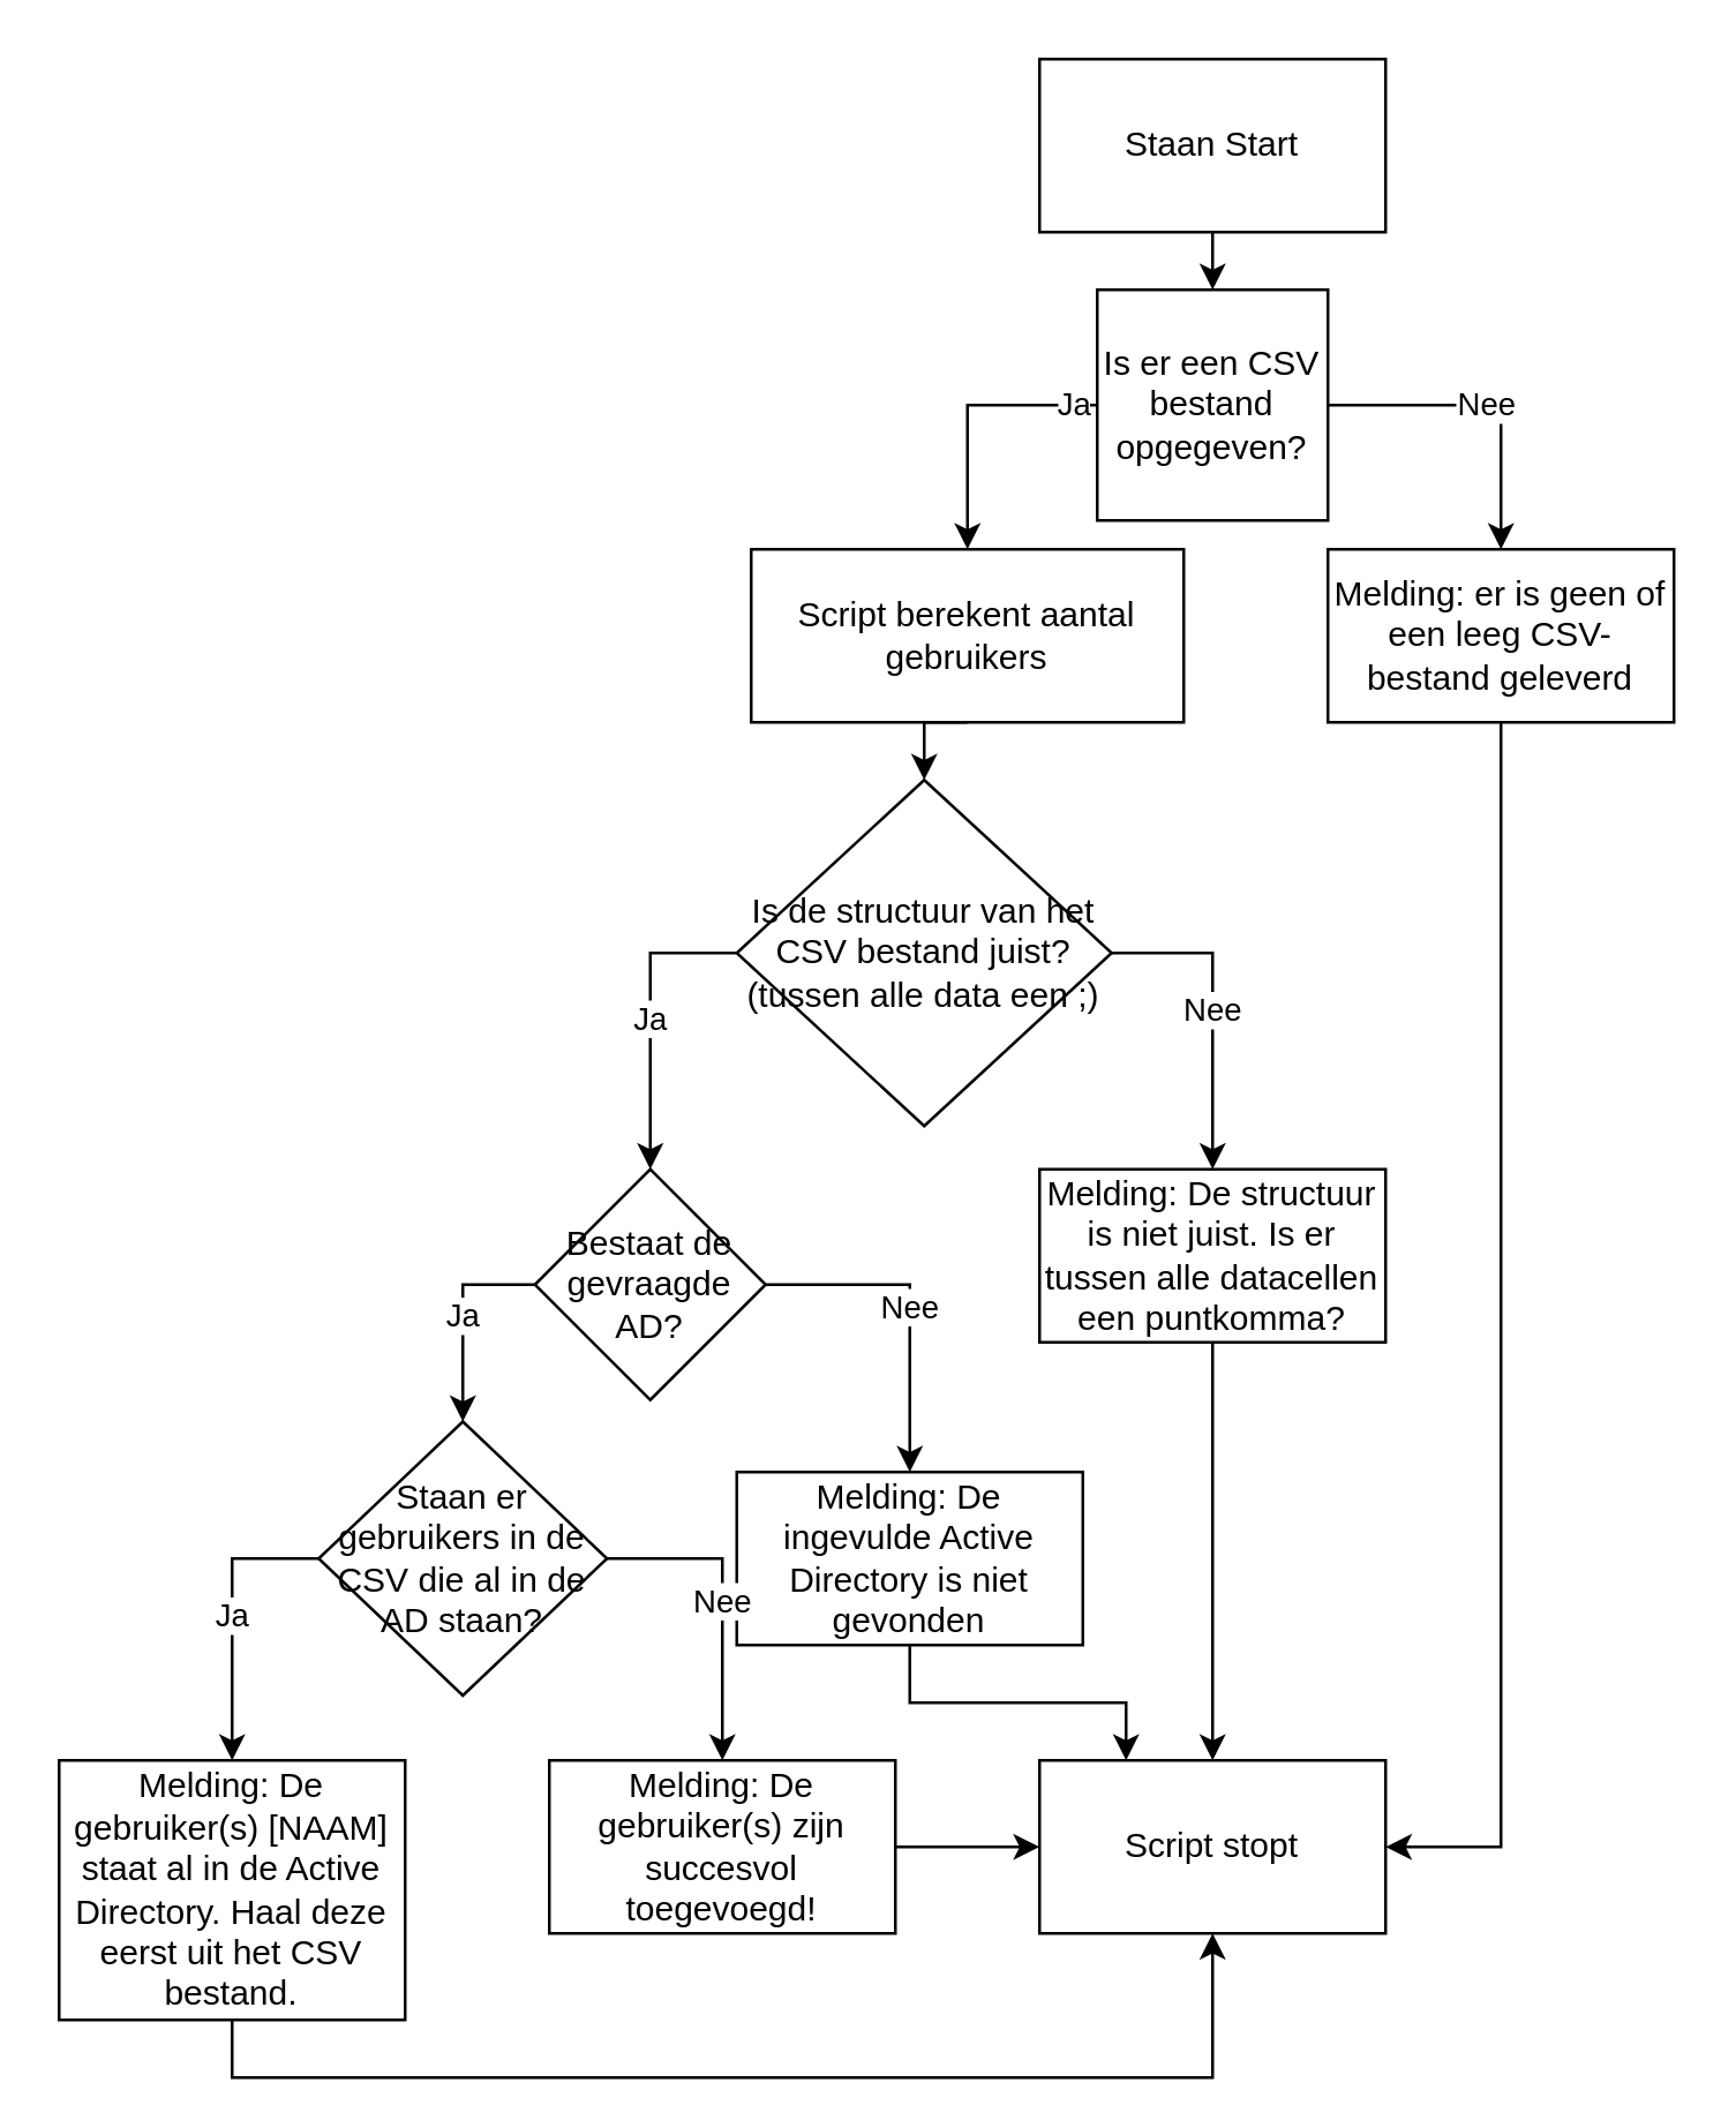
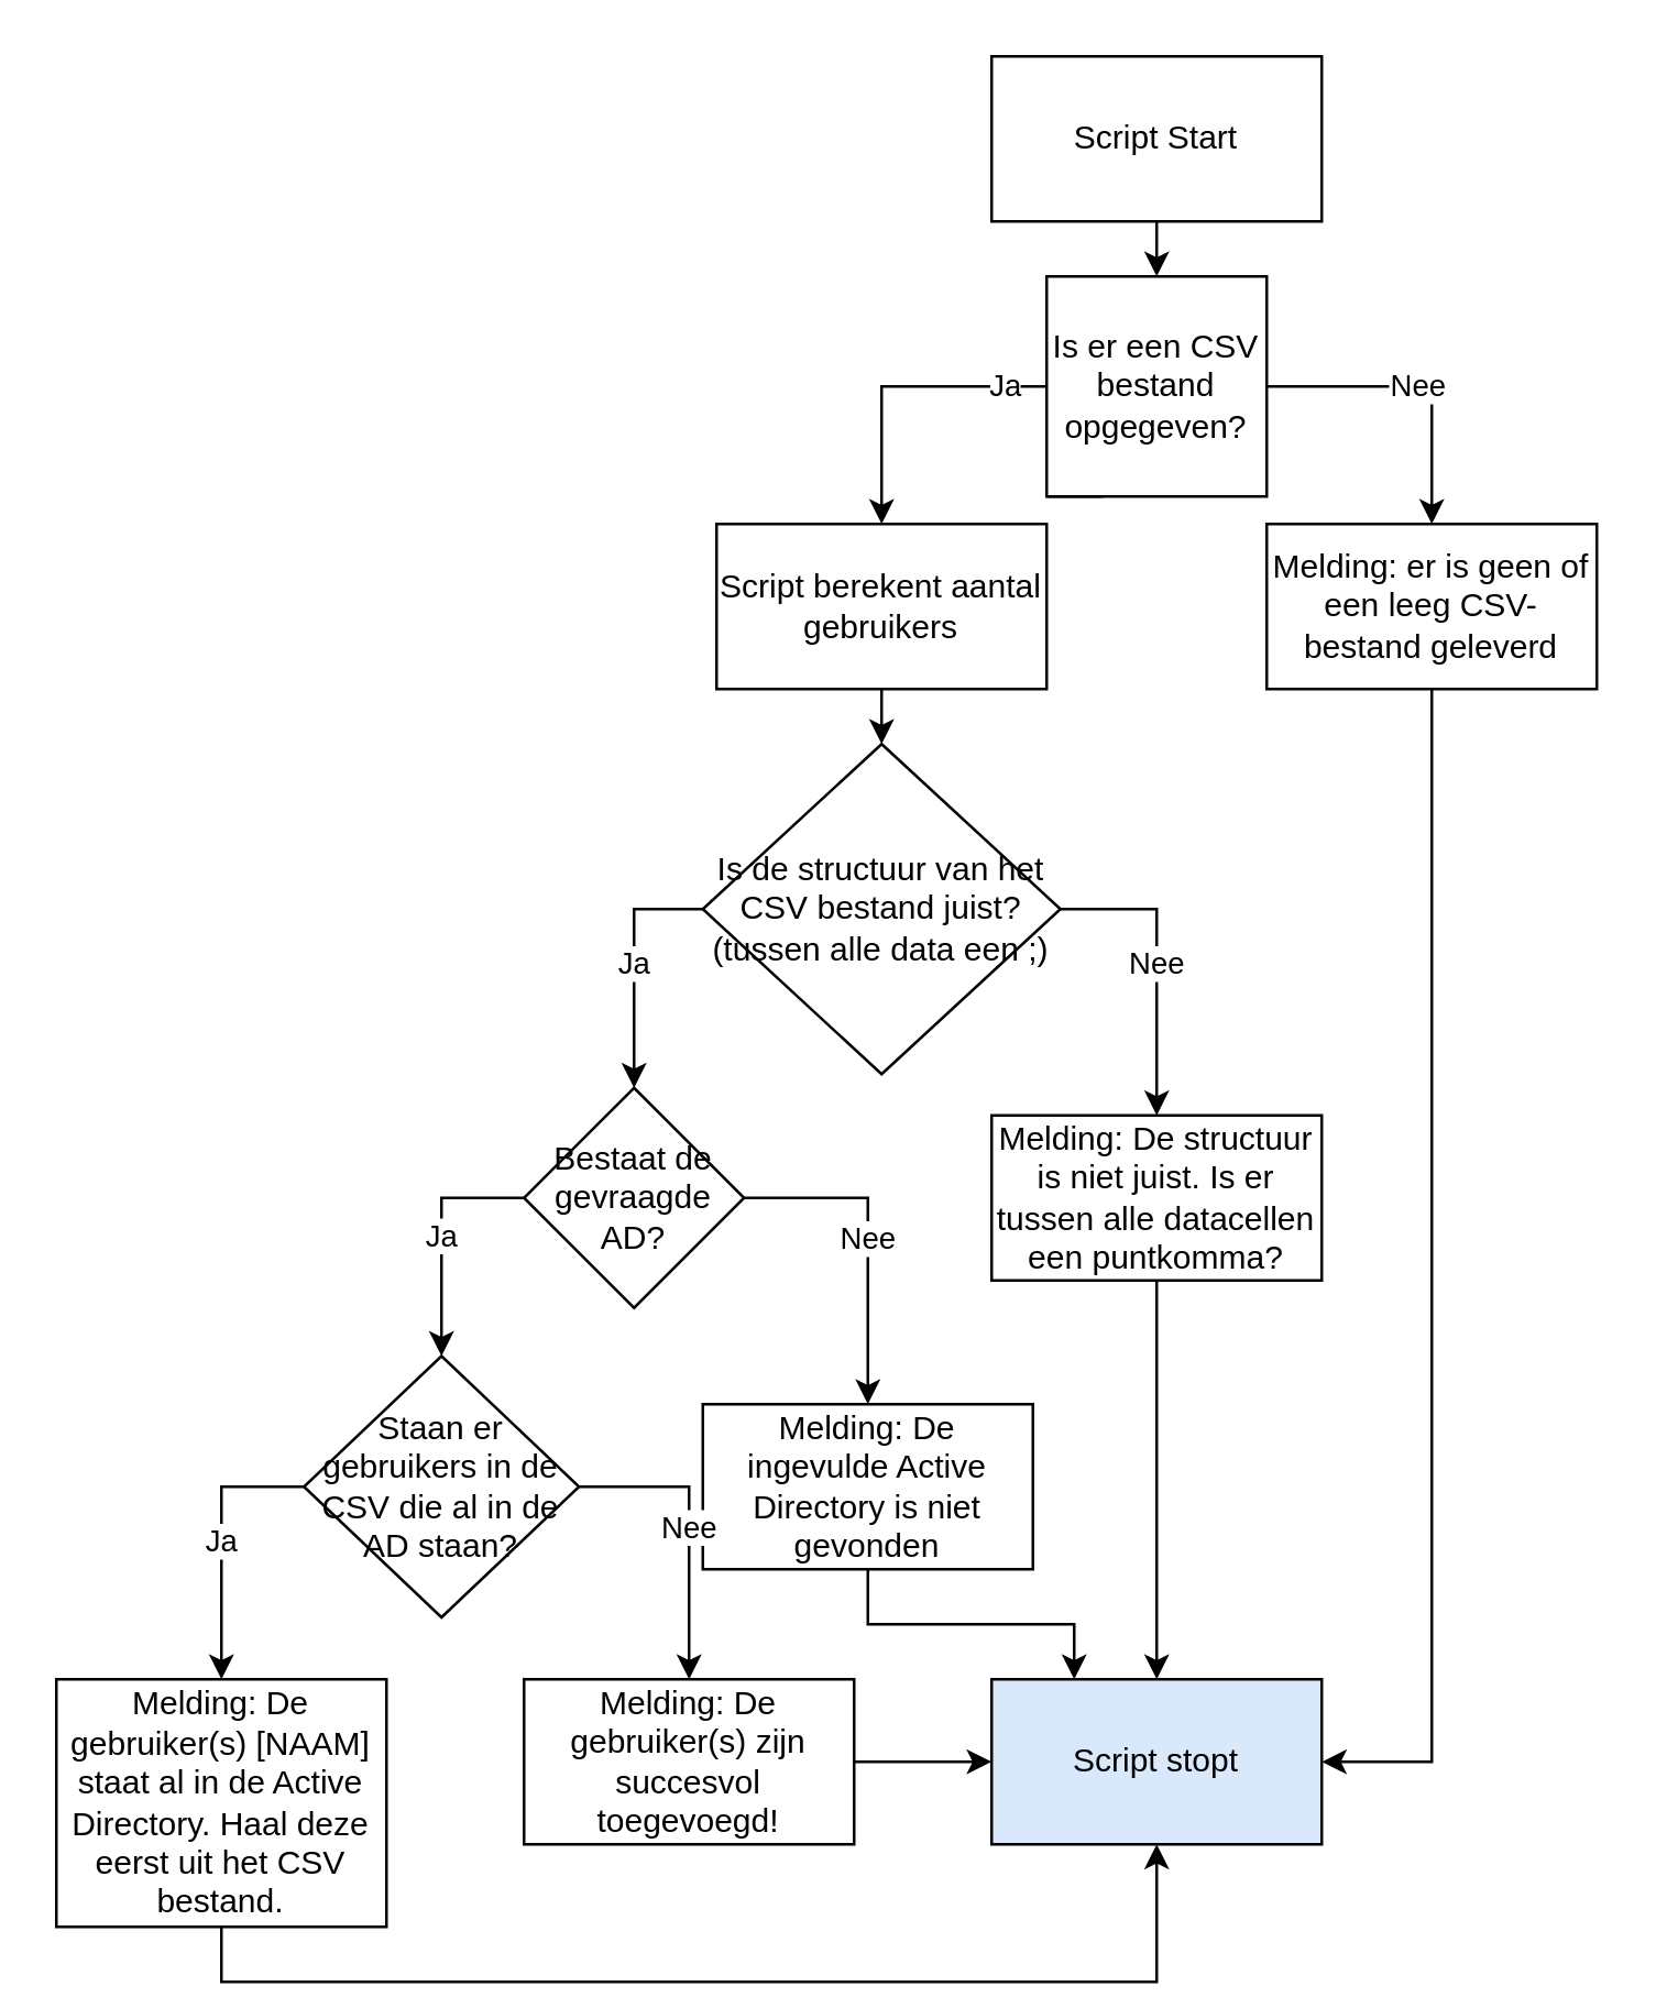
- <mxCell id="3" value="Staan Start" style="rounded=0;whiteSpace=wrap;html=1;" vertex="1" parent="1"><mxGeometry x="360" y="20" width="120" height="60" as="geometry" /></mxCell>
+ <mxCell id="3" value="Script Start" style="rounded=0;whiteSpace=wrap;html=1;" vertex="1" parent="1"><mxGeometry x="360" y="20" width="120" height="60" as="geometry" /></mxCell>
- <mxCell id="11" value="Script berekent aantal gebruikers" style="rounded=0;whiteSpace=wrap;html=1;" vertex="1" parent="1"><mxGeometry x="260" y="190" width="150" height="60" as="geometry" /></mxCell>
+ <mxCell id="11" value="Script berekent aantal gebruikers" style="rounded=0;whiteSpace=wrap;html=1;" vertex="1" parent="1"><mxGeometry x="260" y="190" width="120" height="60" as="geometry" /></mxCell>
- <mxCell id="19" value="Bestaat de gevraagde AD?" style="rhombus;whiteSpace=wrap;html=1;" vertex="1" parent="1"><mxGeometry x="185" y="405" width="80" height="80" as="geometry" /></mxCell>
+ <mxCell id="19" value="Bestaat de gevraagde AD?" style="rhombus;whiteSpace=wrap;html=1;" vertex="1" parent="1"><mxGeometry x="190" y="395" width="80" height="80" as="geometry" /></mxCell>
- <mxCell id="7" value="Script stopt" style="rounded=0;whiteSpace=wrap;html=1;" vertex="1" parent="1"><mxGeometry x="360" y="610" width="120" height="60" as="geometry" /></mxCell>
+ <mxCell id="7" value="Script stopt" style="rounded=0;whiteSpace=wrap;html=1;fillColor=#dae8fc;" vertex="1" parent="1"><mxGeometry x="360" y="610" width="120" height="60" as="geometry" /></mxCell>
